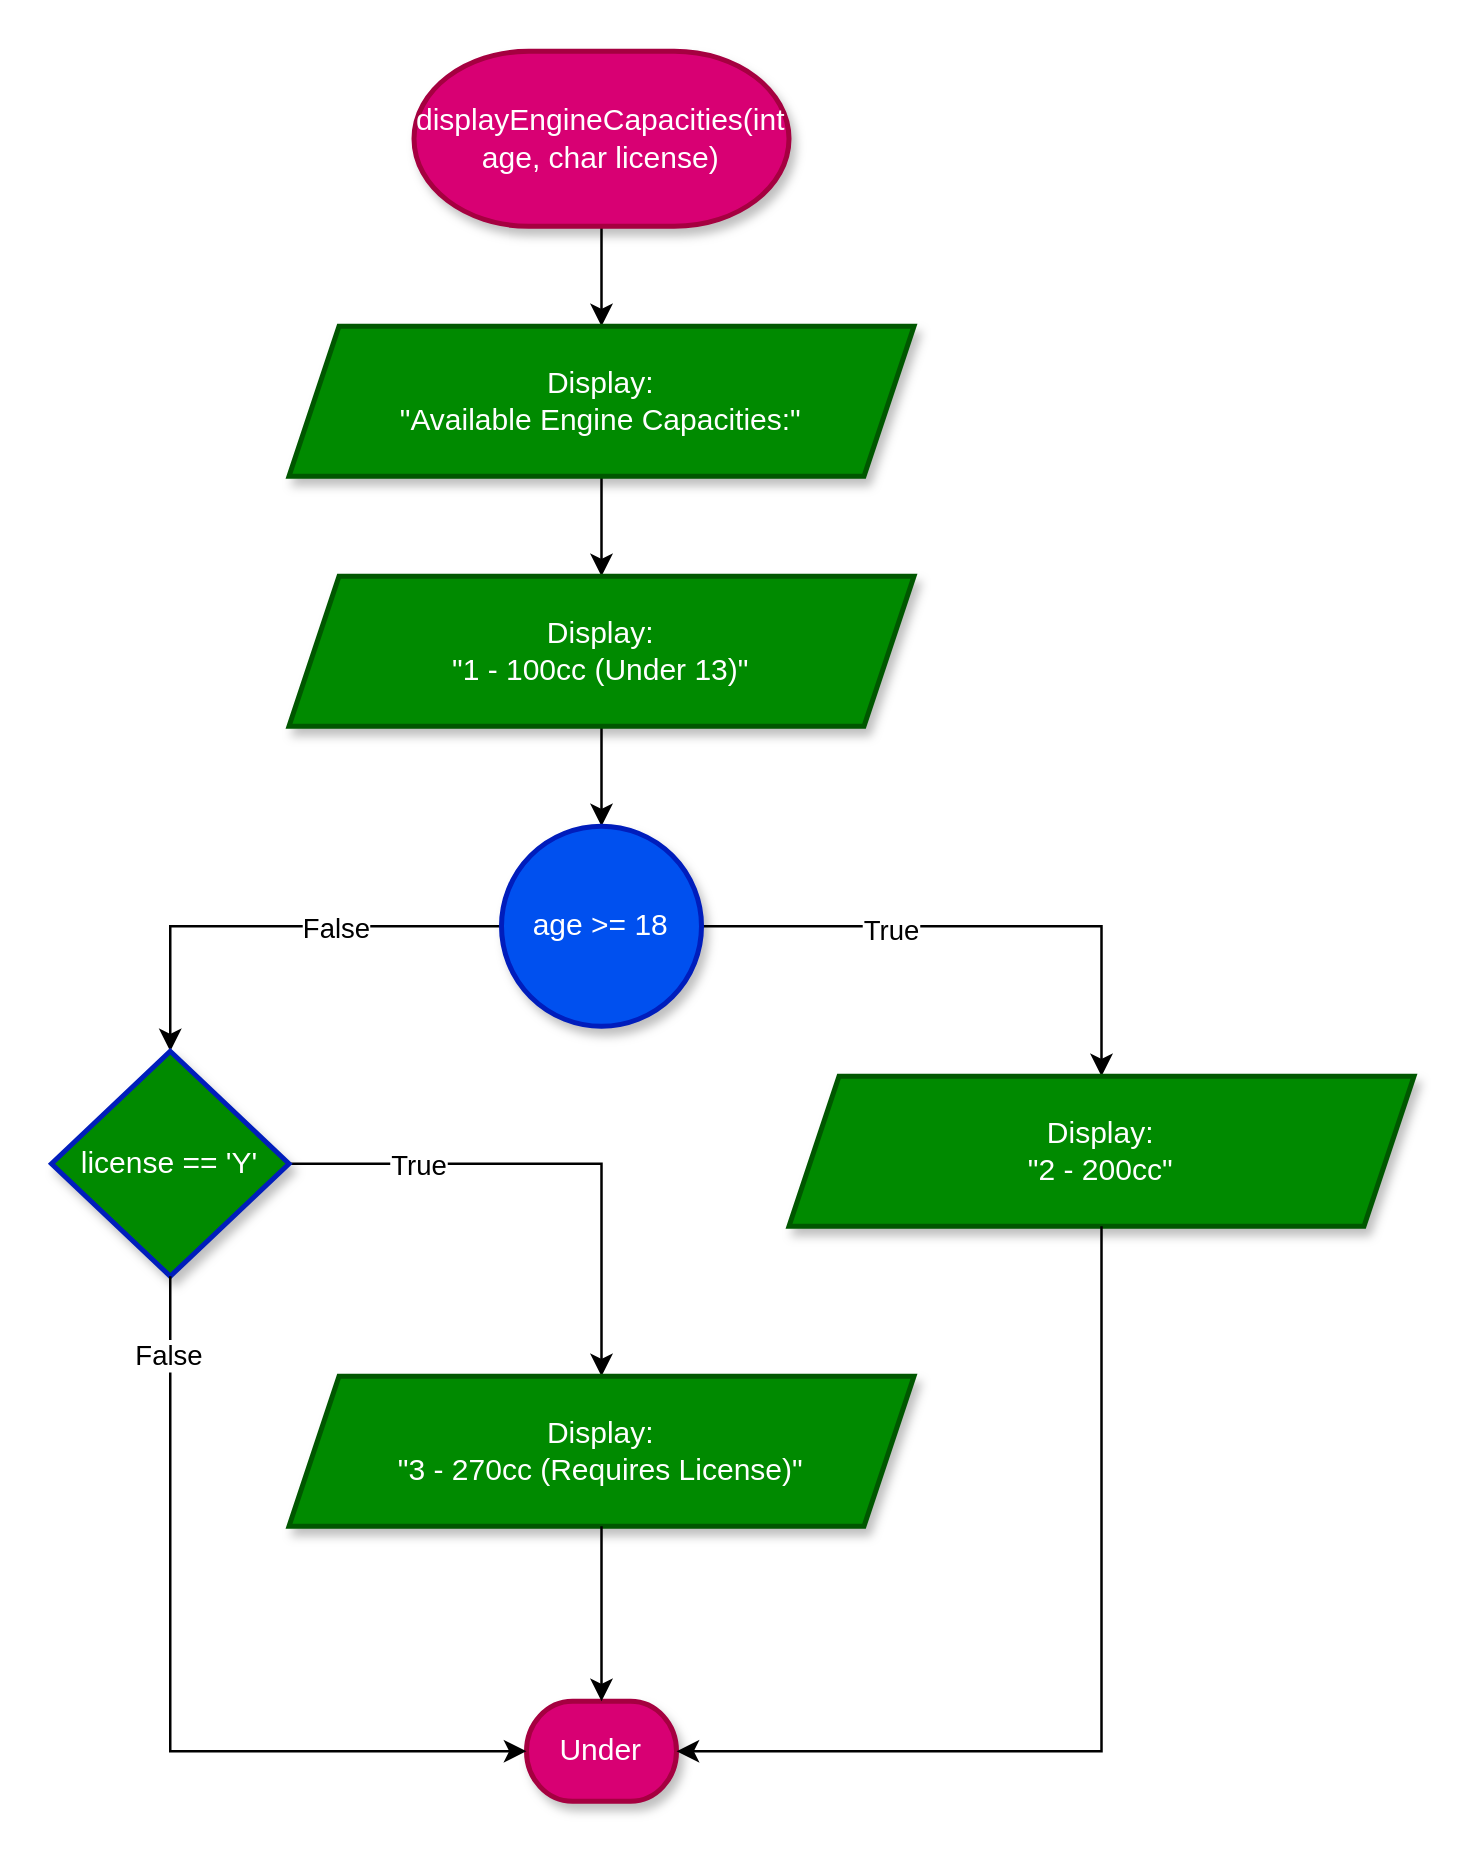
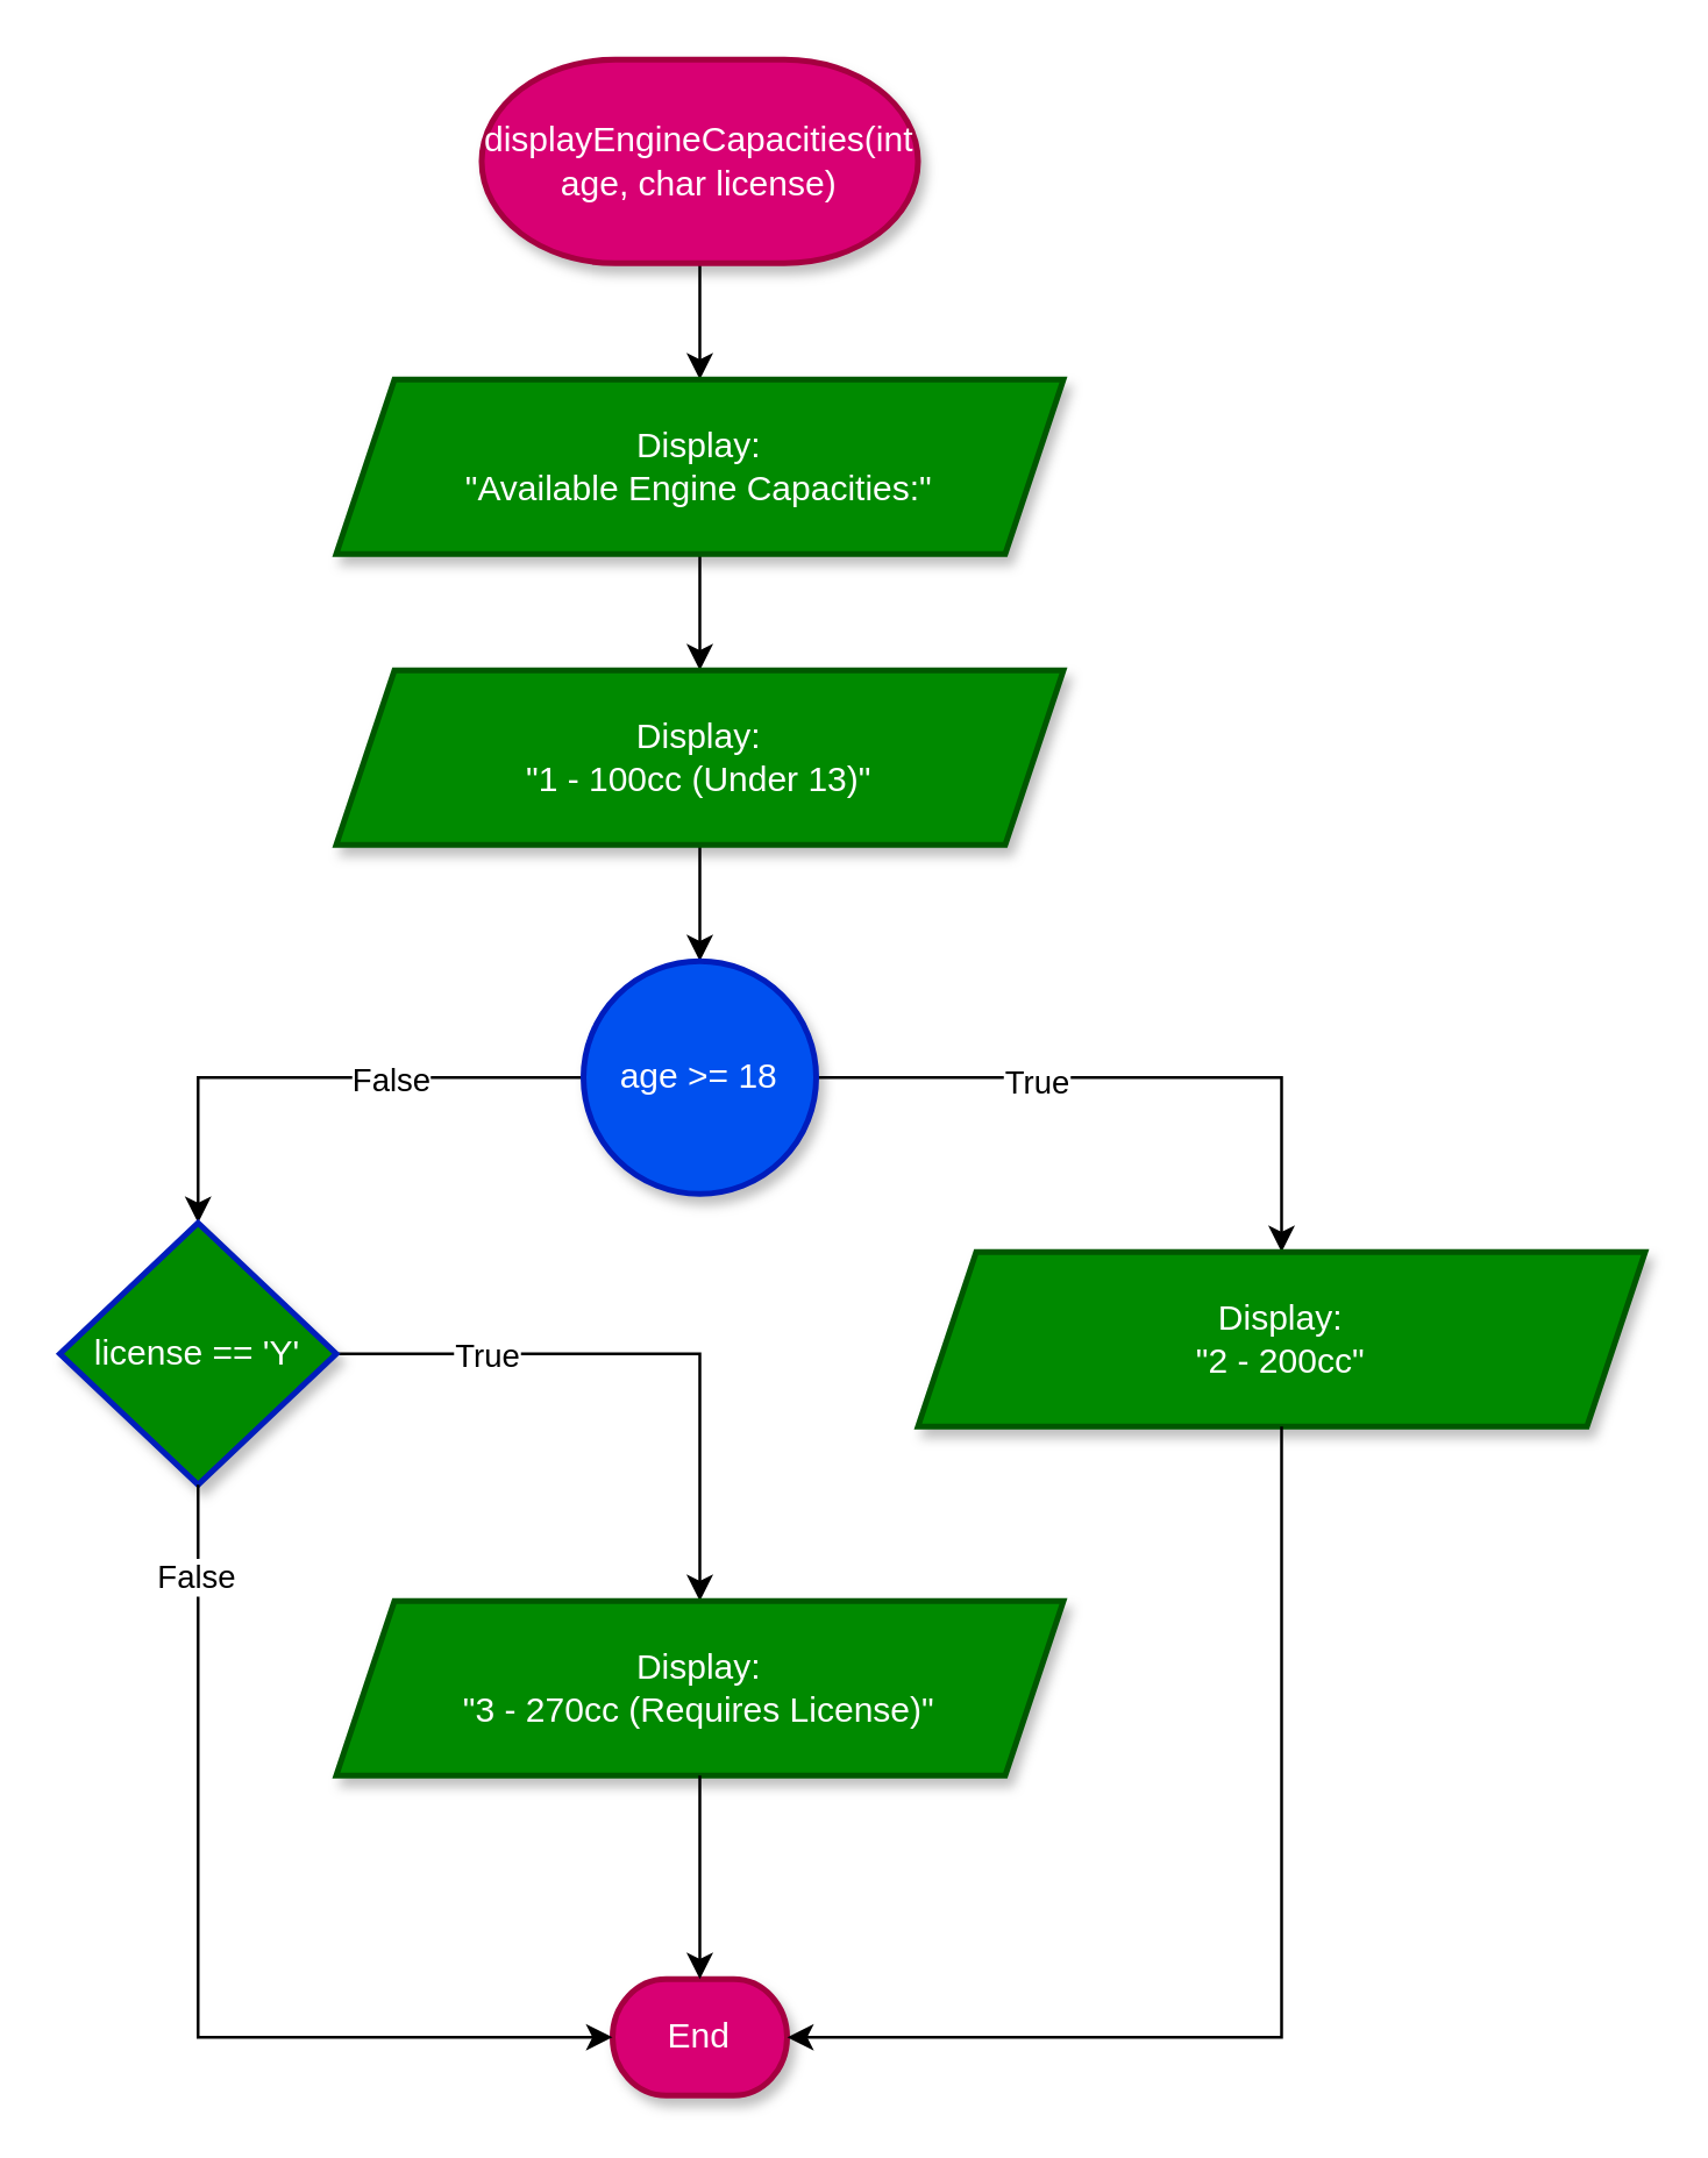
- <mxCell id="18" value="Under" style="strokeWidth=2;html=1;shape=mxgraph.flowchart.terminator;whiteSpace=wrap;fillColor=#d80073;fontColor=#ffffff;strokeColor=#A50040;shadow=1;" vertex="1" parent="1"><mxGeometry x="210" y="680" width="60" height="40" as="geometry" /></mxCell>
+ <mxCell id="18" value="End" style="strokeWidth=2;html=1;shape=mxgraph.flowchart.terminator;whiteSpace=wrap;fillColor=#d80073;fontColor=#ffffff;strokeColor=#A50040;shadow=1;" vertex="1" parent="1"><mxGeometry x="210" y="680" width="60" height="40" as="geometry" /></mxCell>
